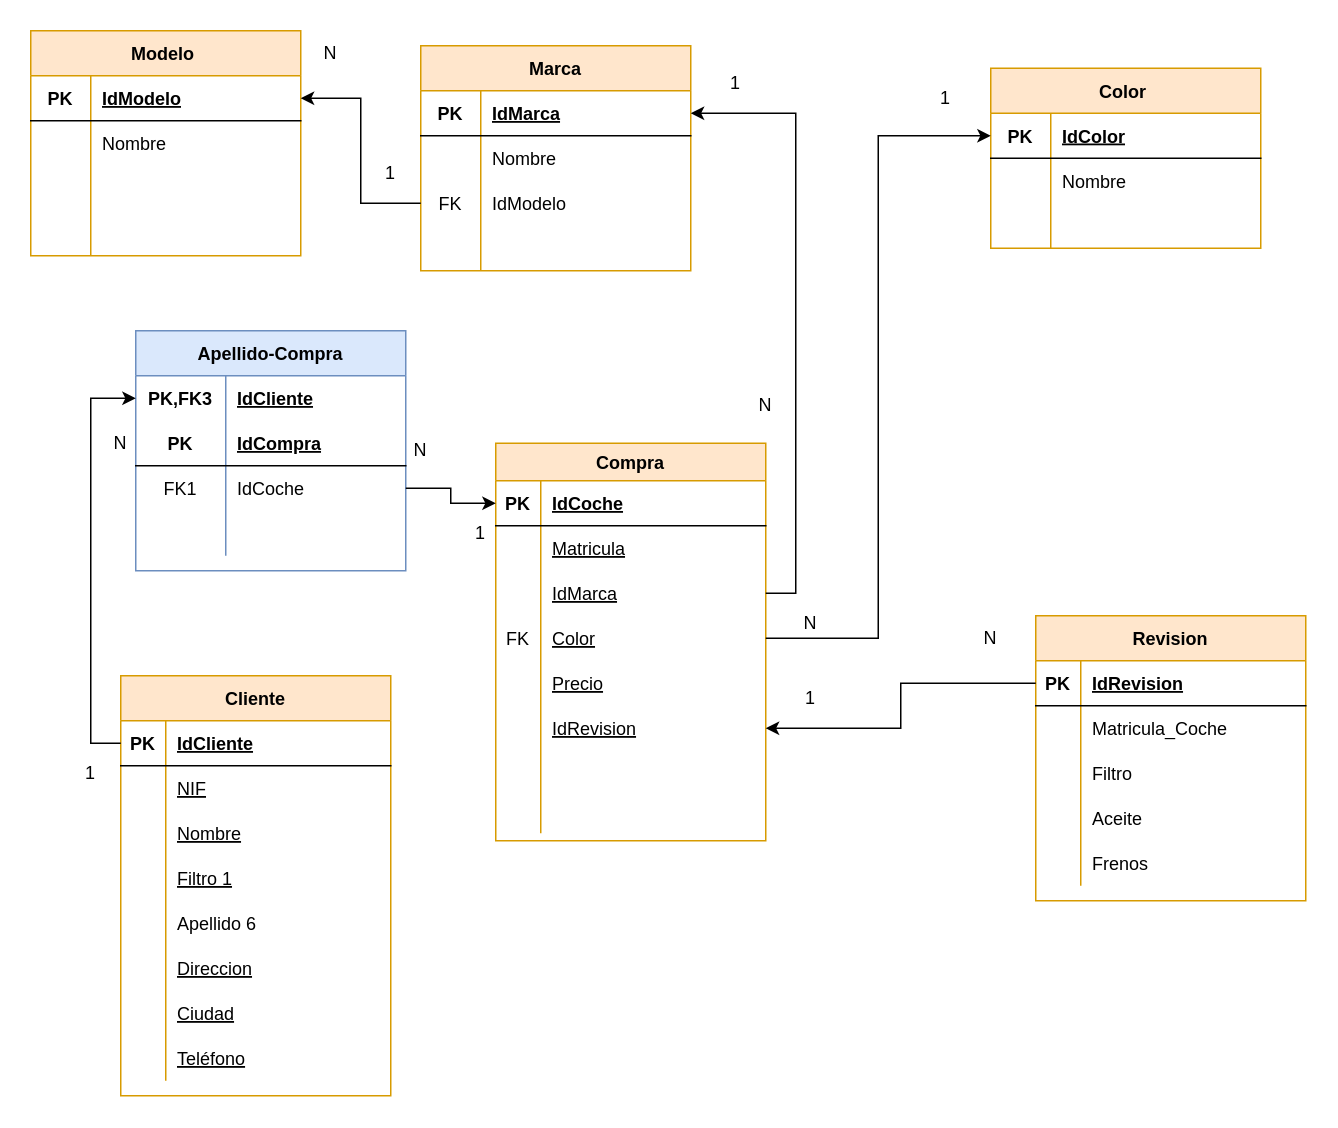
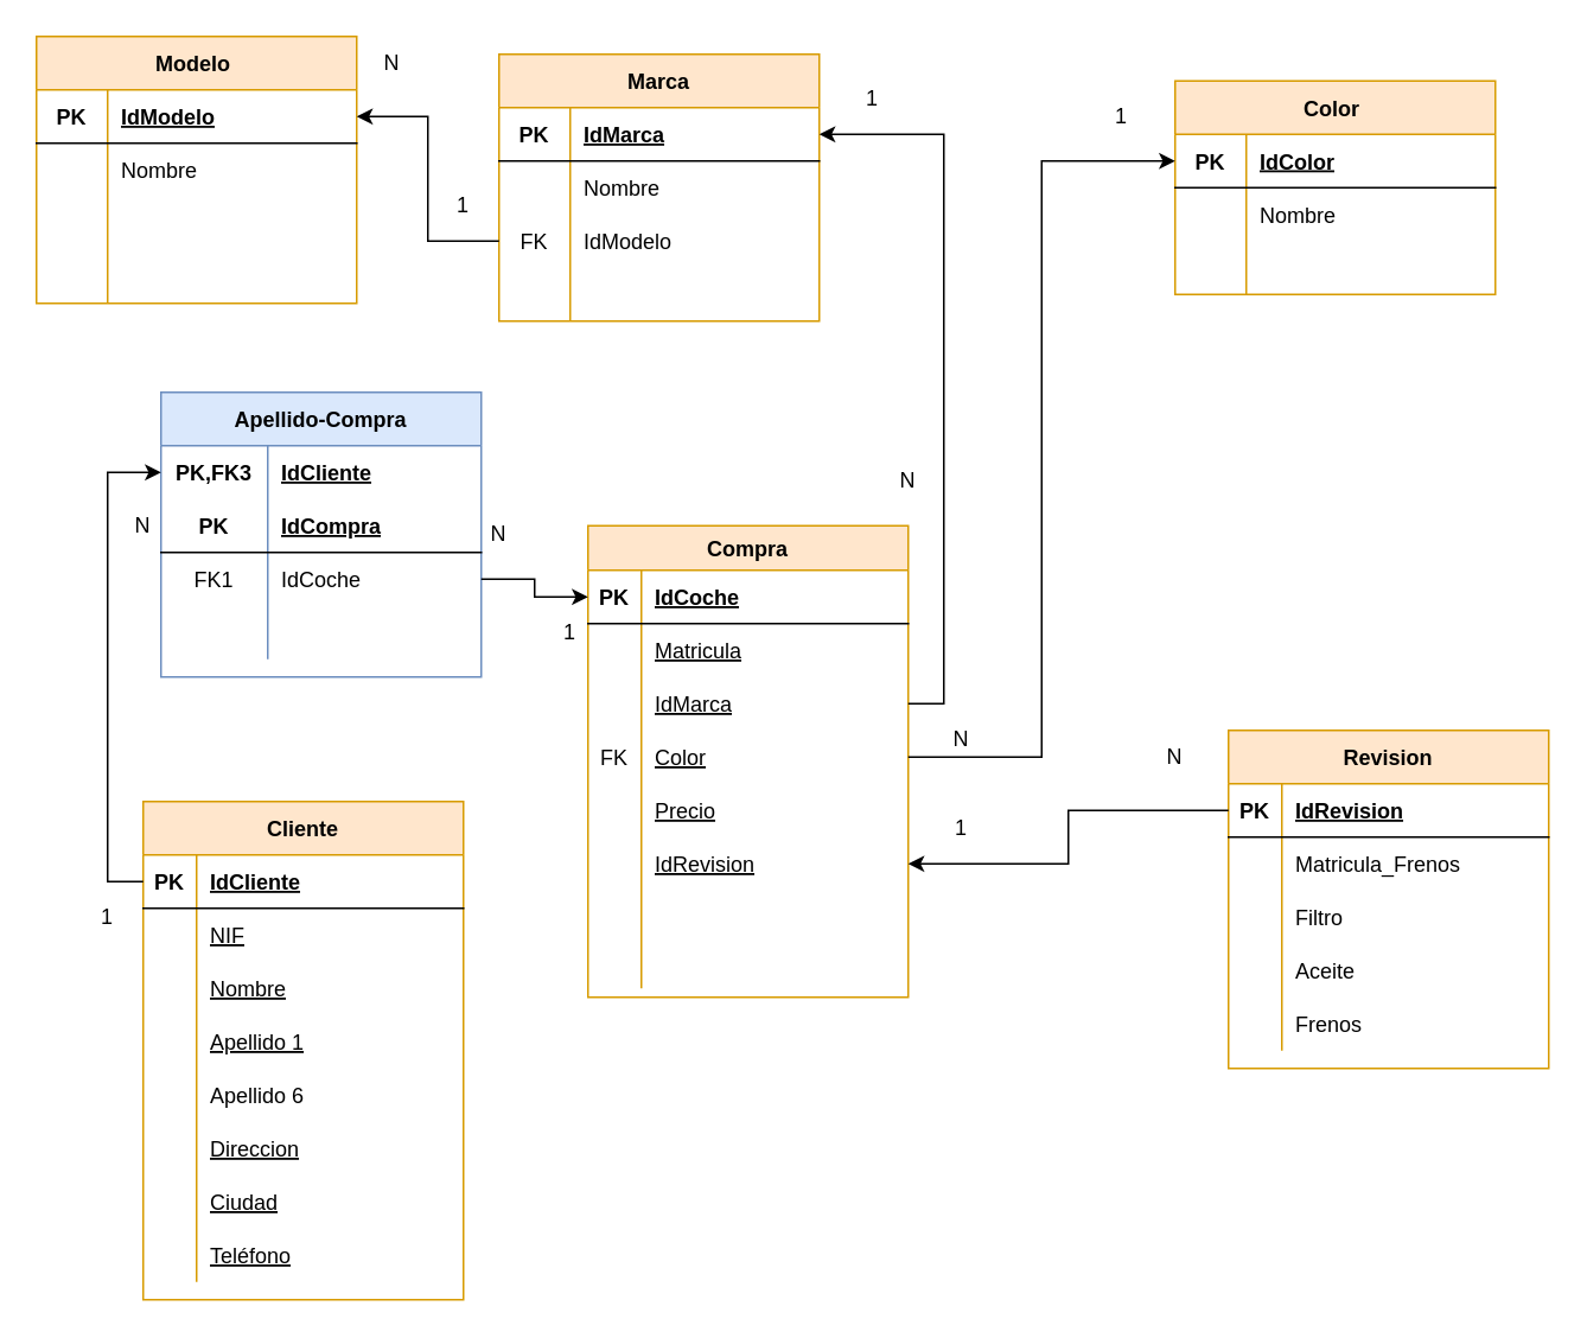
- <mxCell id="81" value="Matricula_Coche" style="shape=partialRectangle;connectable=0;fillColor=none;top=0;left=0;bottom=0;right=0;align=left;spacingLeft=6;overflow=hidden;" vertex="1" parent="79"><mxGeometry x="30" width="150" height="30" as="geometry"><mxRectangle width="150" height="30" as="alternateBounds" /></mxGeometry></mxCell>
+ <mxCell id="81" value="Matricula_Frenos" style="shape=partialRectangle;connectable=0;fillColor=none;top=0;left=0;bottom=0;right=0;align=left;spacingLeft=6;overflow=hidden;" vertex="1" parent="79"><mxGeometry x="30" width="150" height="30" as="geometry"><mxRectangle width="150" height="30" as="alternateBounds" /></mxGeometry></mxCell>
- <mxCell id="14" value="Filtro 1" style="shape=partialRectangle;connectable=0;fillColor=none;top=0;left=0;bottom=0;right=0;align=left;spacingLeft=6;overflow=hidden;fontStyle=4" vertex="1" parent="12"><mxGeometry x="30" width="150" height="30" as="geometry"><mxRectangle width="150" height="30" as="alternateBounds" /></mxGeometry></mxCell>
+ <mxCell id="14" value="Apellido 1" style="shape=partialRectangle;connectable=0;fillColor=none;top=0;left=0;bottom=0;right=0;align=left;spacingLeft=6;overflow=hidden;fontStyle=4" vertex="1" parent="12"><mxGeometry x="30" width="150" height="30" as="geometry"><mxRectangle width="150" height="30" as="alternateBounds" /></mxGeometry></mxCell>
